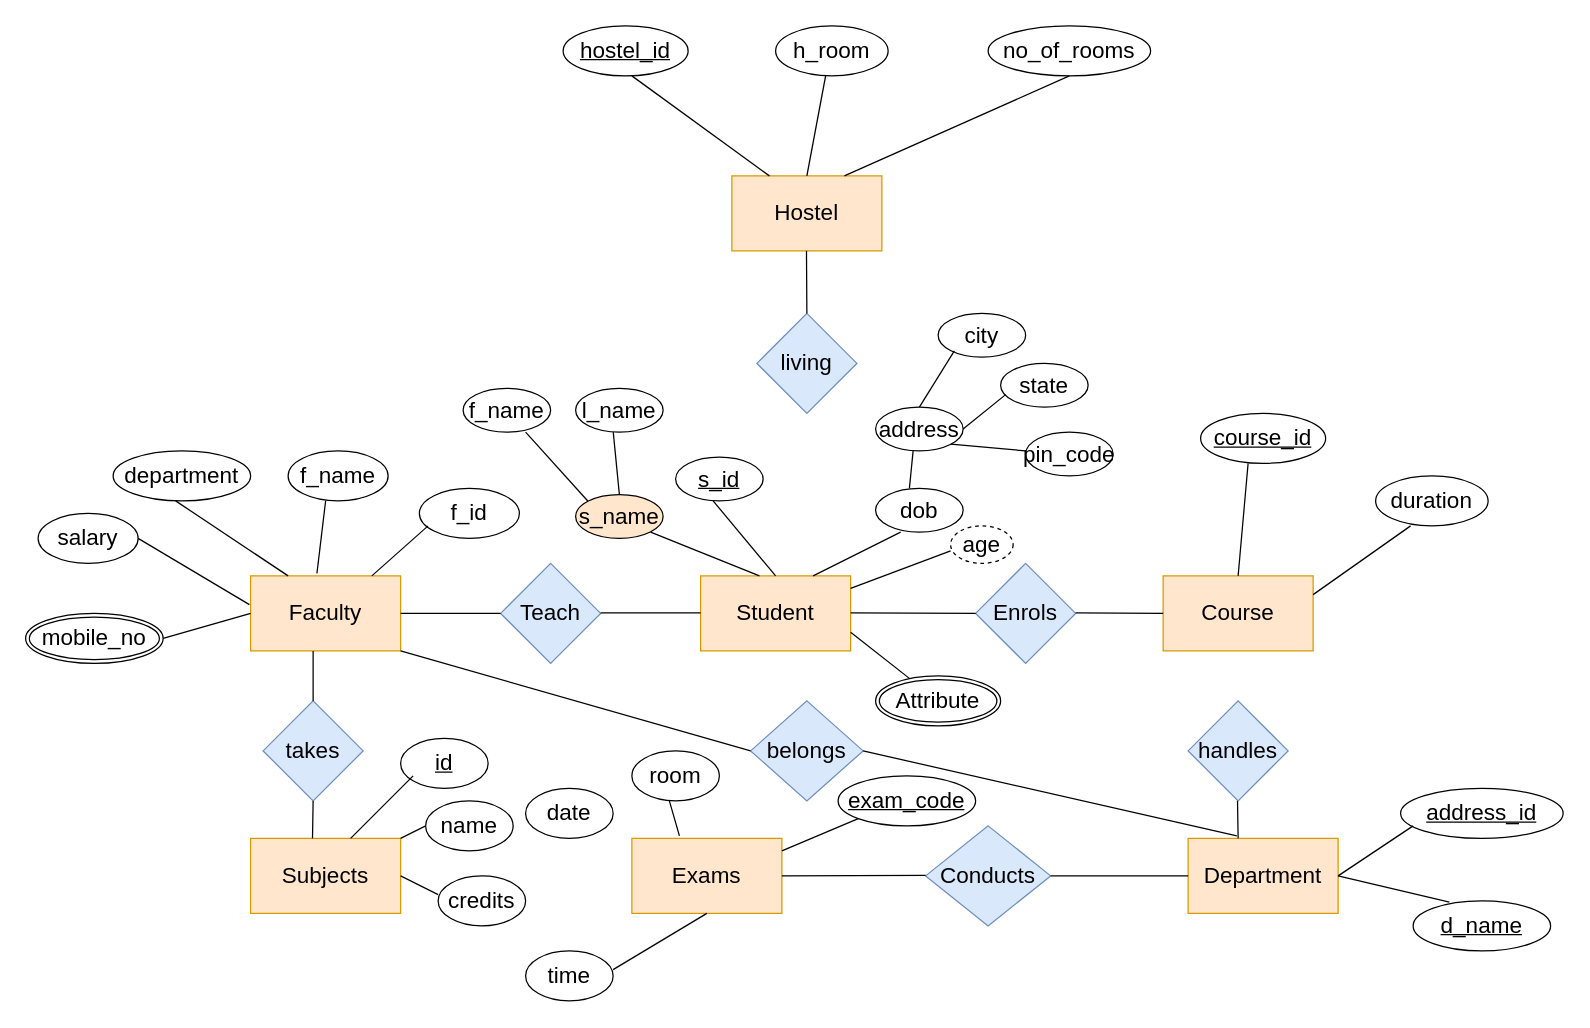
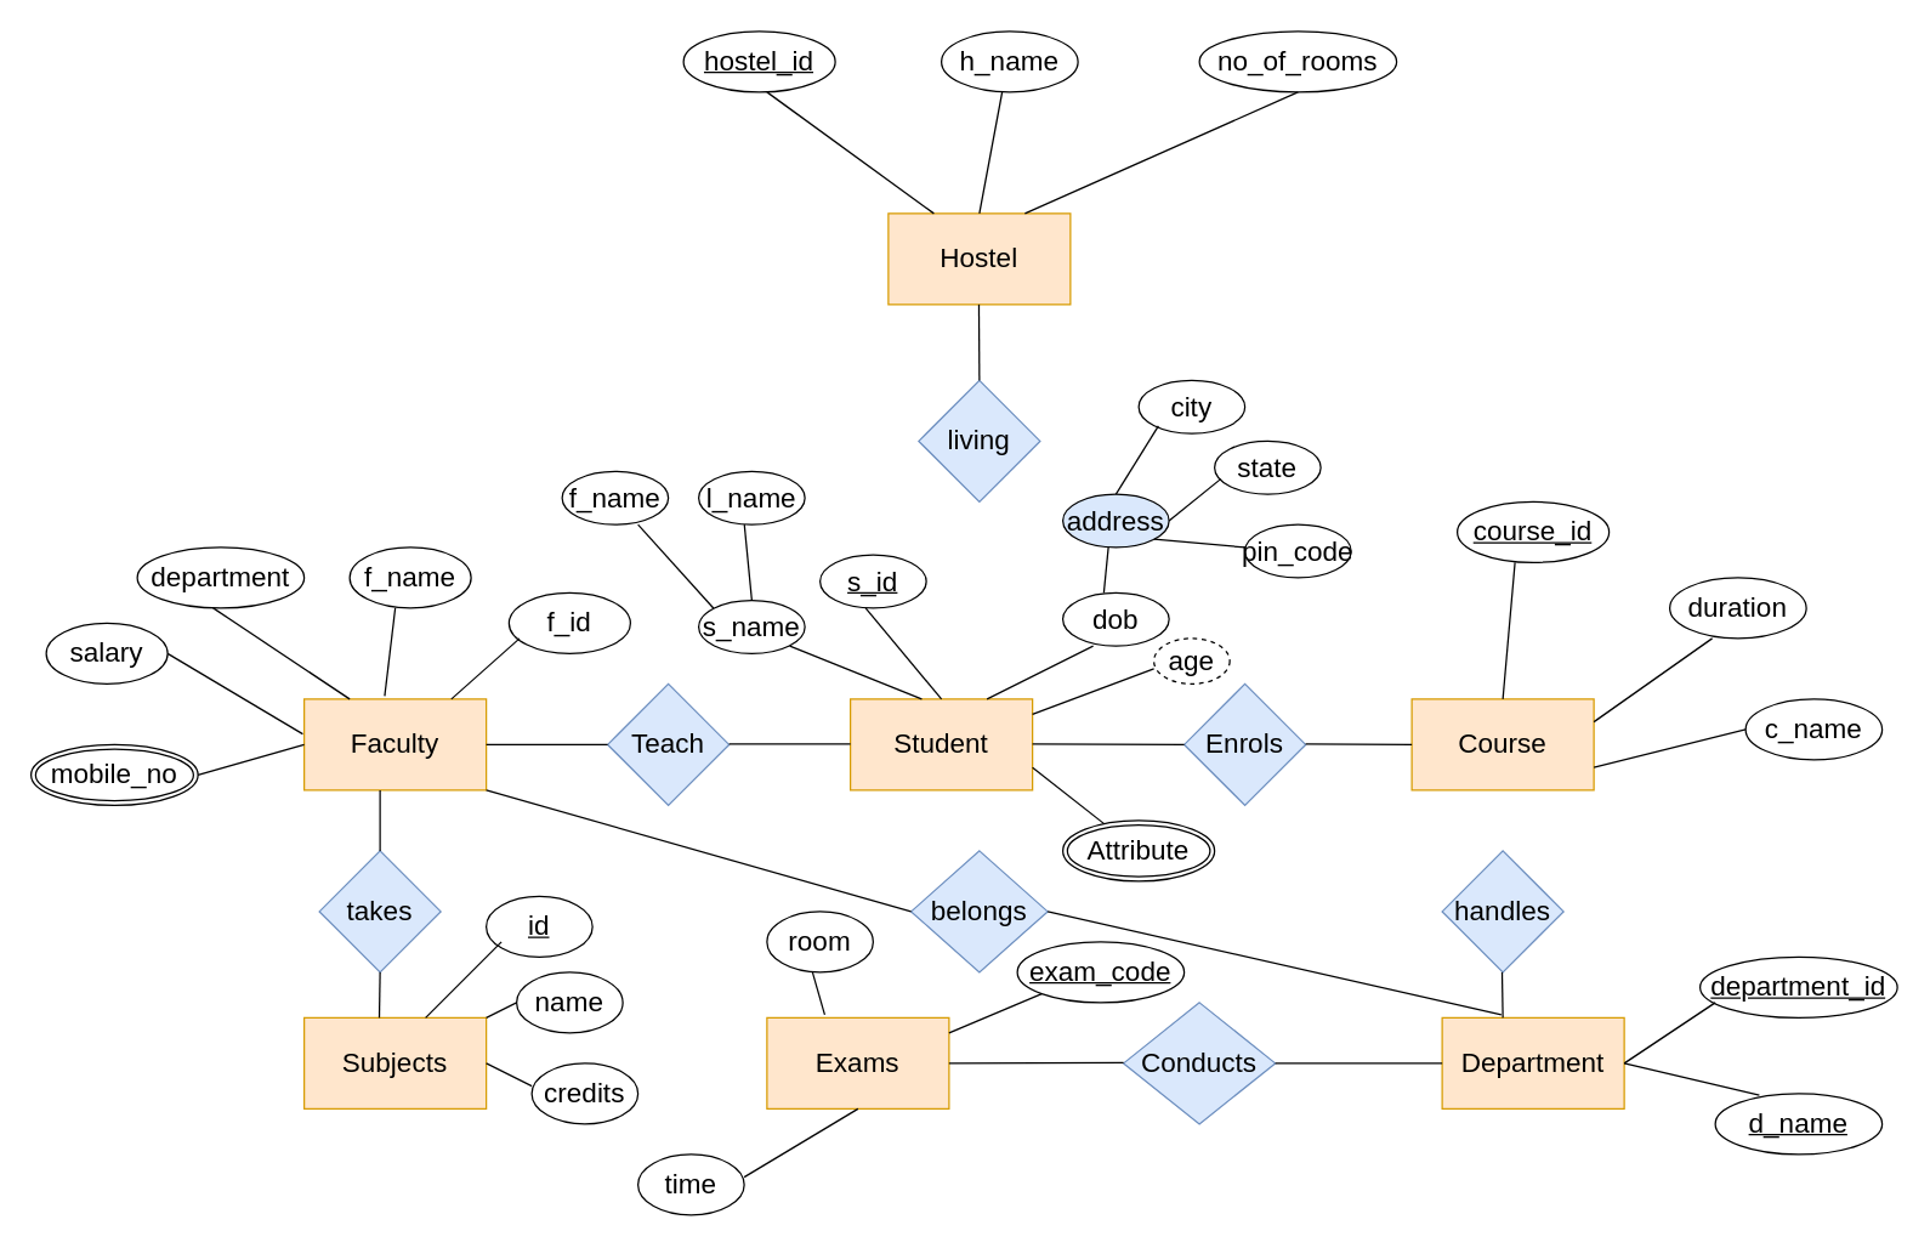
- <mxCell id="77" value="h_room" style="ellipse;whiteSpace=wrap;html=1;align=center;fontSize=18;" vertex="1" parent="1"><mxGeometry x="620" y="20" width="90" height="40" as="geometry" /></mxCell>
+ <mxCell id="77" value="h_name" style="ellipse;whiteSpace=wrap;html=1;align=center;fontSize=18;" vertex="1" parent="1"><mxGeometry x="620" y="20" width="90" height="40" as="geometry" /></mxCell>
- <mxCell id="57" value="address" style="ellipse;whiteSpace=wrap;html=1;align=center;fontSize=18;" vertex="1" parent="1"><mxGeometry x="700" y="325" width="70" height="35" as="geometry" /></mxCell>
+ <mxCell id="57" value="address" style="ellipse;whiteSpace=wrap;html=1;align=center;fontSize=18;fillColor=#dae8fc;" vertex="1" parent="1"><mxGeometry x="700" y="325" width="70" height="35" as="geometry" /></mxCell>
- <mxCell id="56" value="s_name" style="ellipse;whiteSpace=wrap;html=1;align=center;fontSize=18;fillColor=#ffe6cc;" vertex="1" parent="1"><mxGeometry x="460" y="395" width="70" height="35" as="geometry" /></mxCell>
+ <mxCell id="56" value="s_name" style="ellipse;whiteSpace=wrap;html=1;align=center;fontSize=18;" vertex="1" parent="1"><mxGeometry x="460" y="395" width="70" height="35" as="geometry" /></mxCell>
+ <mxCell id="85" value="c_name" style="ellipse;whiteSpace=wrap;html=1;align=center;fontSize=18;" vertex="1" parent="1"><mxGeometry x="1150" y="460" width="90" height="40" as="geometry" /></mxCell>
+ <mxCell id="88" value="" style="endArrow=none;html=1;rounded=0;fontSize=18;entryX=1;entryY=0.75;entryDx=0;entryDy=0;exitX=0;exitY=0.5;exitDx=0;exitDy=0;" edge="1" parent="1" source="85" target="4"><mxGeometry relative="1" as="geometry"><mxPoint x="1147.98" y="482.5" as="sourcePoint" /><mxPoint x="1070" y="537.5" as="targetPoint" /></mxGeometry></mxCell>
- <mxCell id="33" value="date" style="ellipse;whiteSpace=wrap;html=1;fontSize=18;" vertex="1" parent="1"><mxGeometry x="420" y="630" width="70" height="40" as="geometry" /></mxCell>
- <mxCell id="38" value="&lt;u&gt;address_id&lt;/u&gt;" style="ellipse;whiteSpace=wrap;html=1;fontSize=18;" vertex="1" parent="1"><mxGeometry x="1120" y="630" width="130" height="40" as="geometry" /></mxCell>
+ <mxCell id="38" value="&lt;u&gt;department_id&lt;/u&gt;" style="ellipse;whiteSpace=wrap;html=1;fontSize=18;" vertex="1" parent="1"><mxGeometry x="1120" y="630" width="130" height="40" as="geometry" /></mxCell>
